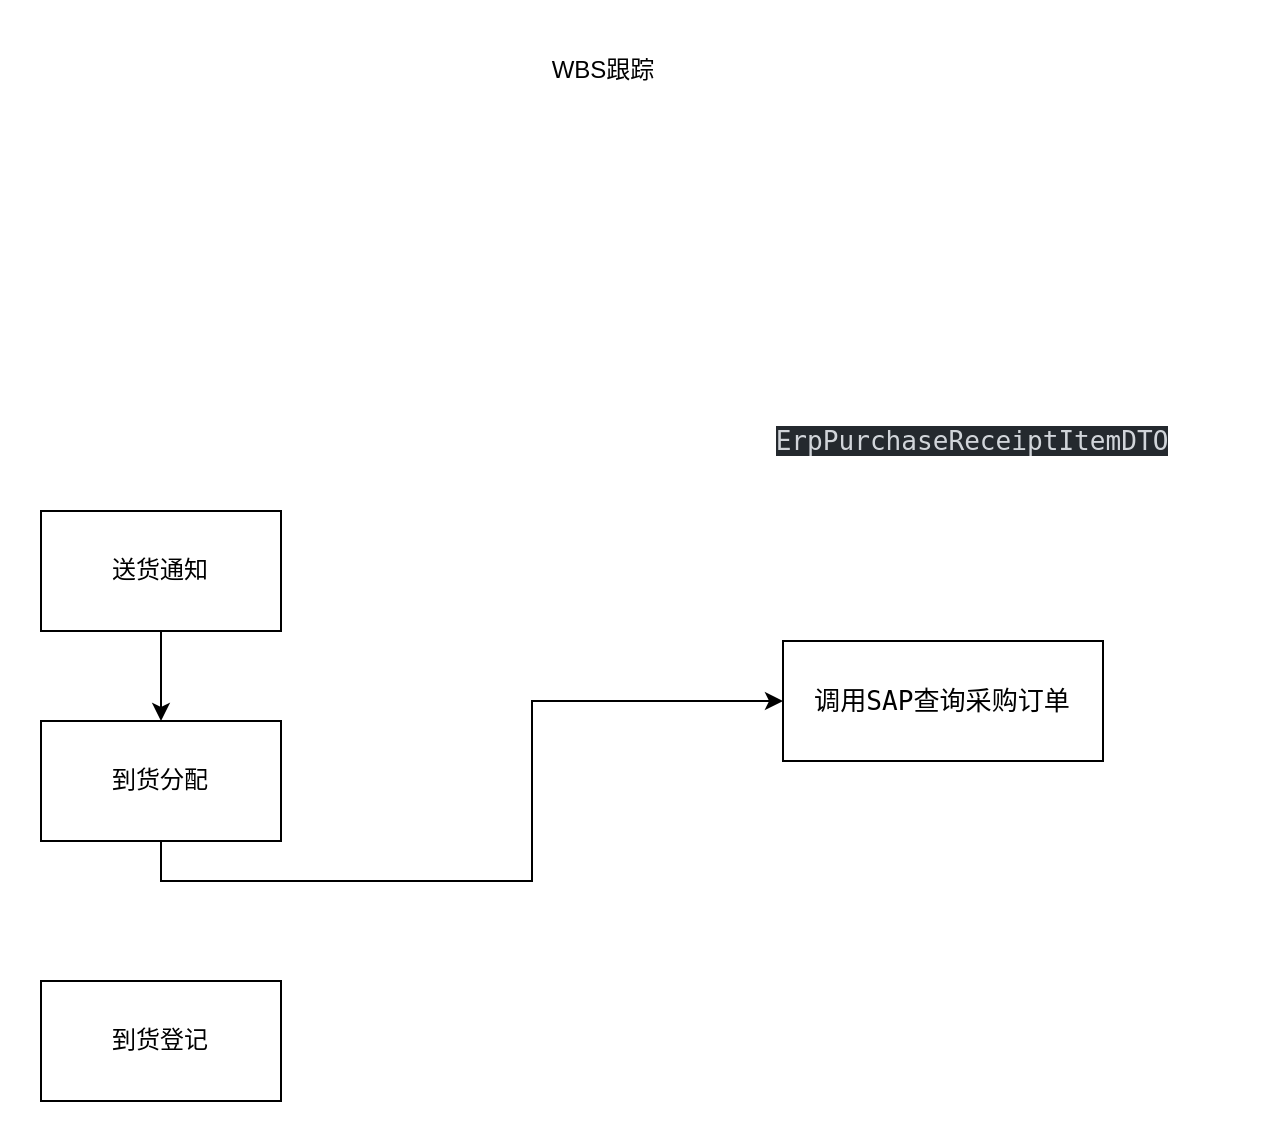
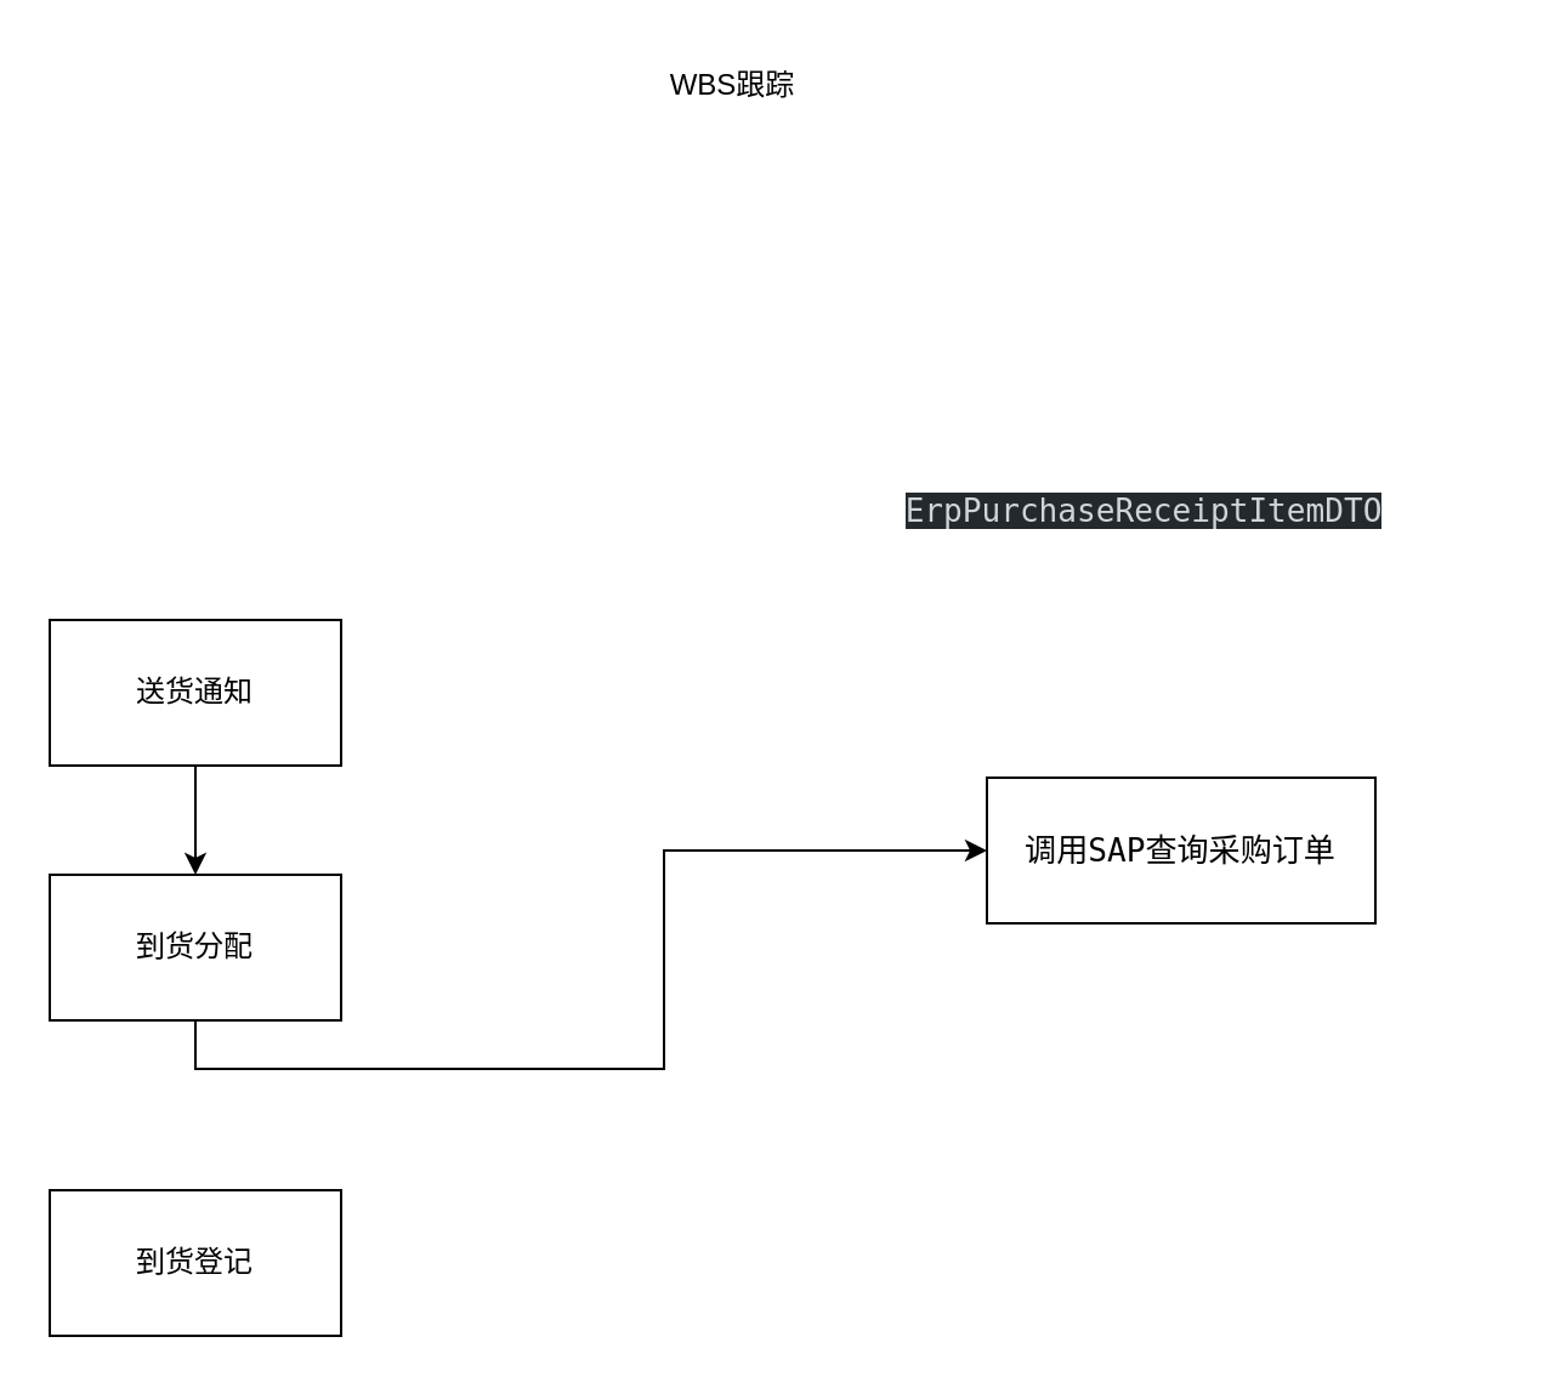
- <mxCell id="6" value="&lt;div style=&quot;background-color:#24292e;color:#d1d5da;font-family:'JetBrains Mono',monospace;font-size:9.8pt;&quot;&gt;&lt;pre&gt;ErpPurchaseReceiptItemDTO&lt;/pre&gt;&lt;/div&gt;" style="text;html=1;strokeColor=none;fillColor=none;align=center;verticalAlign=middle;whiteSpace=wrap;rounded=0;" vertex="1" parent="1"><mxGeometry x="356" y="200" width="260" height="40" as="geometry" /></mxCell>
+ <mxCell id="6" value="&lt;div style=&quot;background-color:#24292e;color:#d1d5da;font-family:'JetBrains Mono',monospace;font-size:9.8pt;&quot;&gt;&lt;pre&gt;ErpPurchaseReceiptItemDTO&lt;/pre&gt;&lt;/div&gt;" style="text;html=1;strokeColor=none;fillColor=none;align=center;verticalAlign=middle;whiteSpace=wrap;rounded=0;" vertex="1" parent="1"><mxGeometry x="341" y="190" width="260" height="40" as="geometry" /></mxCell>
- <mxCell id="2" value="&lt;div style=&quot;&quot;&gt;&lt;pre style=&quot;&quot;&gt;&lt;pre style=&quot;border-color: var(--border-color); font-size: 13.067px;&quot;&gt;调用SAP&lt;span style=&quot;border-color: var(--border-color);&quot;&gt;查询采购订单&lt;/span&gt;&lt;/pre&gt;&lt;/pre&gt;&lt;/div&gt;" style="rounded=0;whiteSpace=wrap;html=1;" vertex="1" parent="1"><mxGeometry x="391" y="320" width="160" height="60" as="geometry" /></mxCell>
+ <mxCell id="2" value="&lt;div style=&quot;&quot;&gt;&lt;pre style=&quot;&quot;&gt;&lt;pre style=&quot;border-color: var(--border-color); font-size: 13.067px;&quot;&gt;调用SAP&lt;span style=&quot;border-color: var(--border-color);&quot;&gt;查询采购订单&lt;/span&gt;&lt;/pre&gt;&lt;/pre&gt;&lt;/div&gt;" style="rounded=0;whiteSpace=wrap;html=1;" vertex="1" parent="1"><mxGeometry x="406" y="320" width="160" height="60" as="geometry" /></mxCell>
